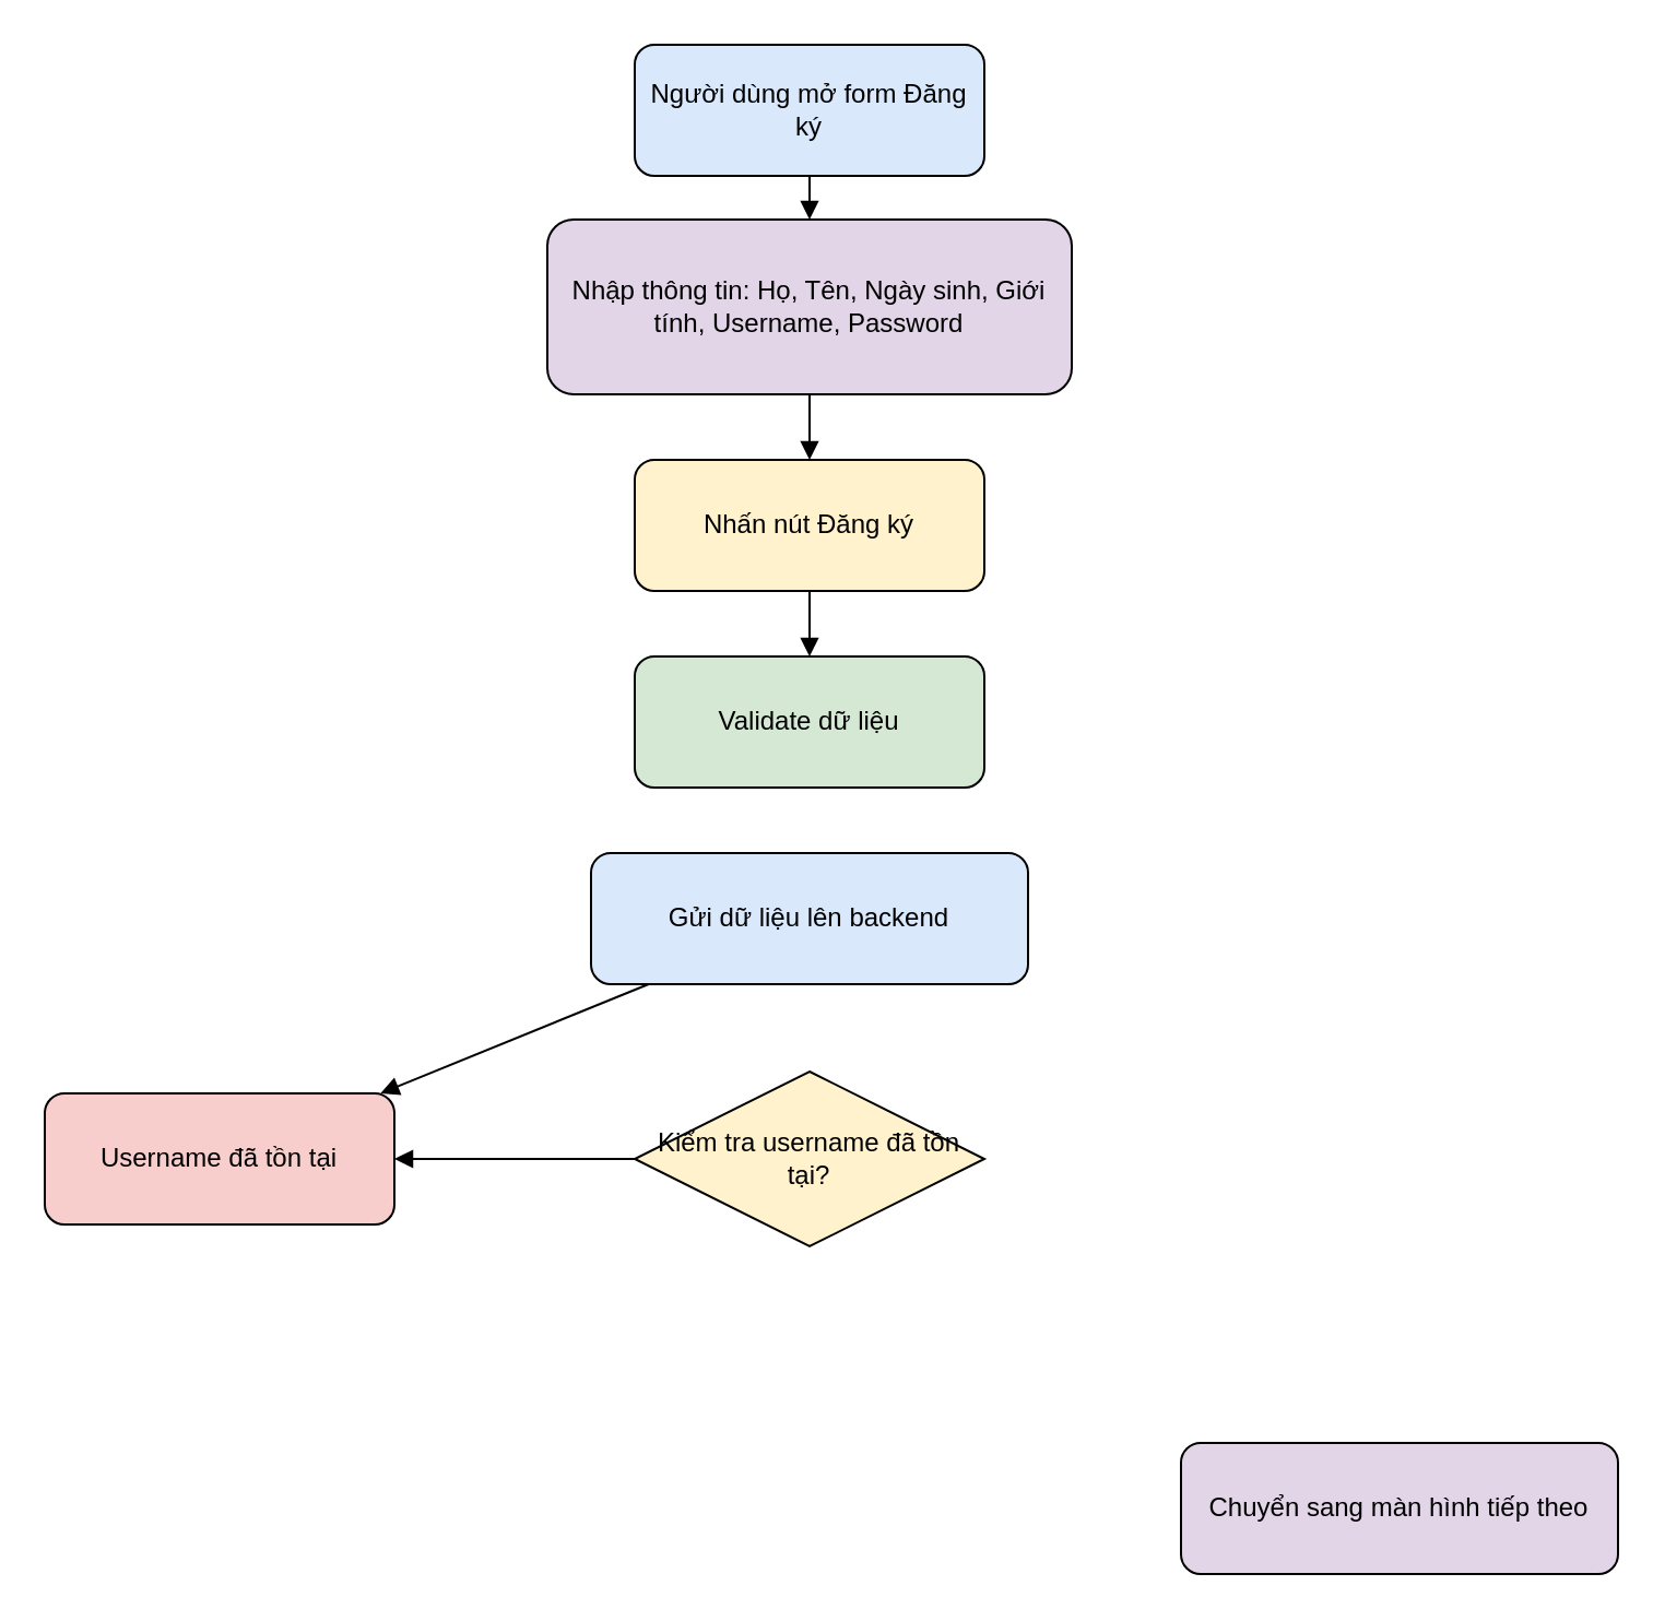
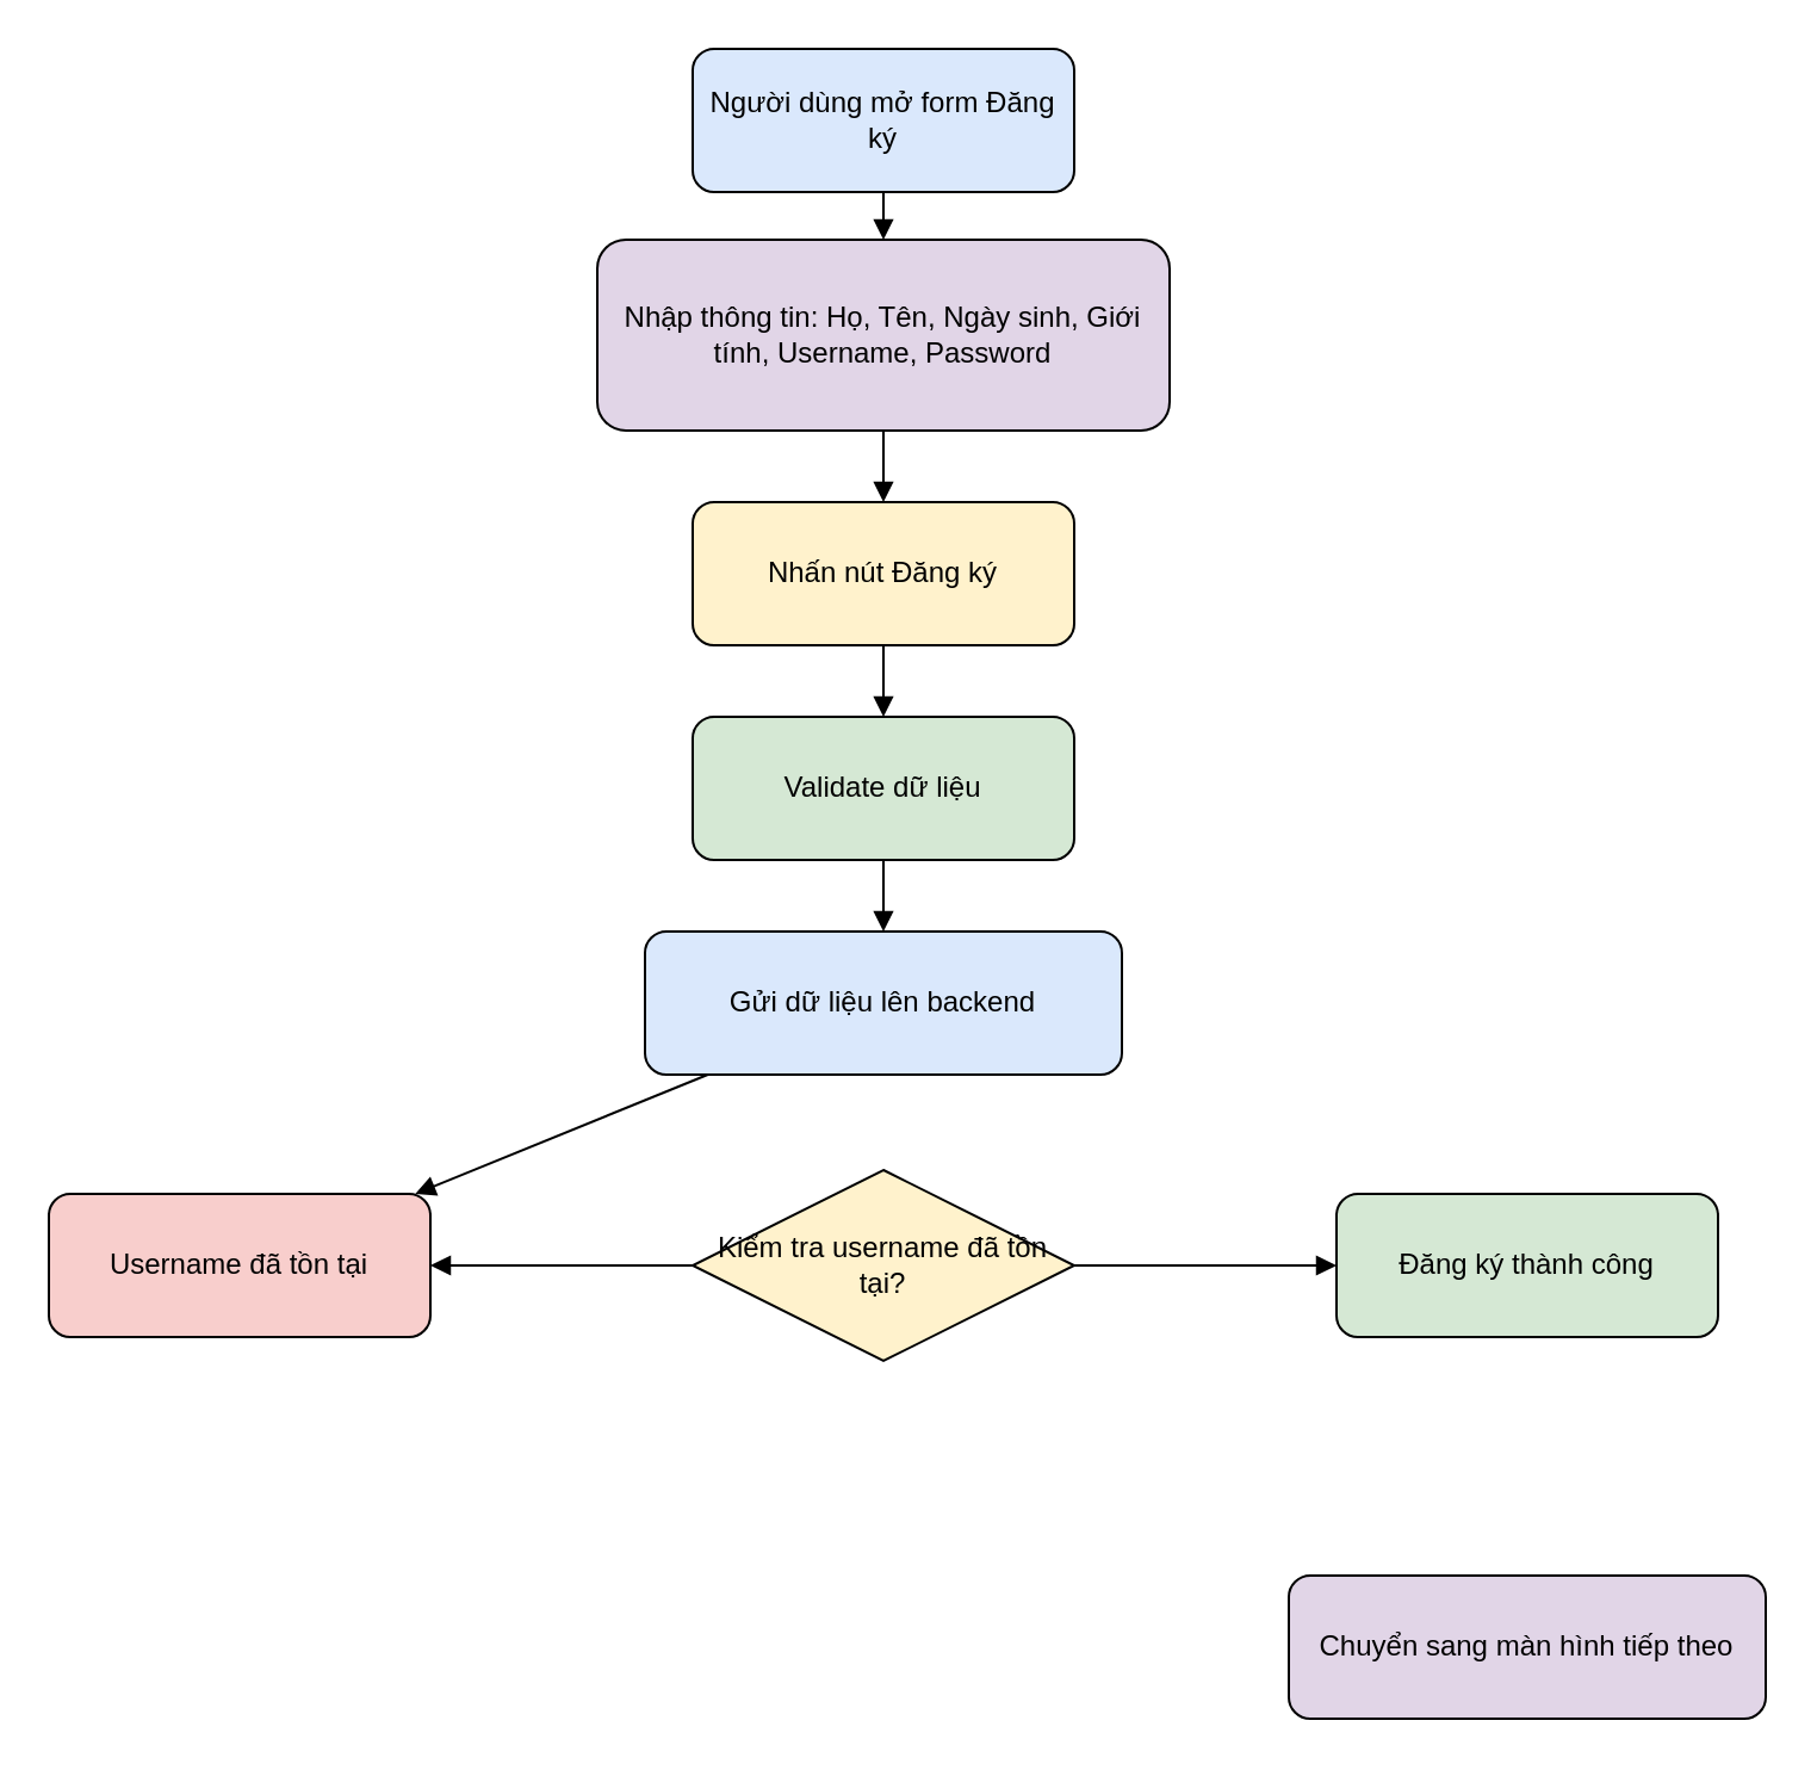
+ <mxCell id="14" style="endArrow=block;" parent="1" source="5" target="6" edge="1"><mxGeometry relative="1" as="geometry" /></mxCell>
+ <mxCell id="17" style="endArrow=block;" parent="1" source="7" target="9" edge="1"><mxGeometry relative="1" as="geometry" /></mxCell>
+ <mxCell id="9" value="Đăng ký thành công" style="rounded=1;whiteSpace=wrap;html=1;fillColor=#d5e8d4;" parent="1" vertex="1"><mxGeometry x="560" y="500" width="160" height="60" as="geometry" /></mxCell>
